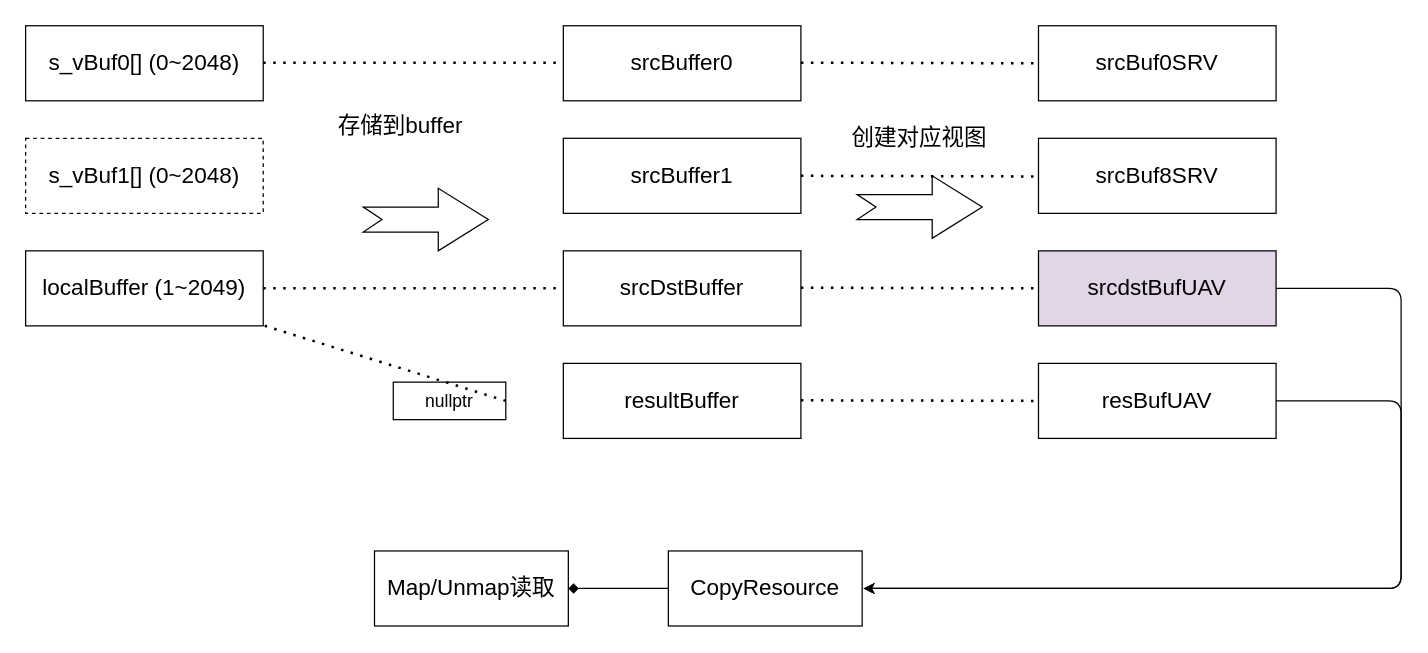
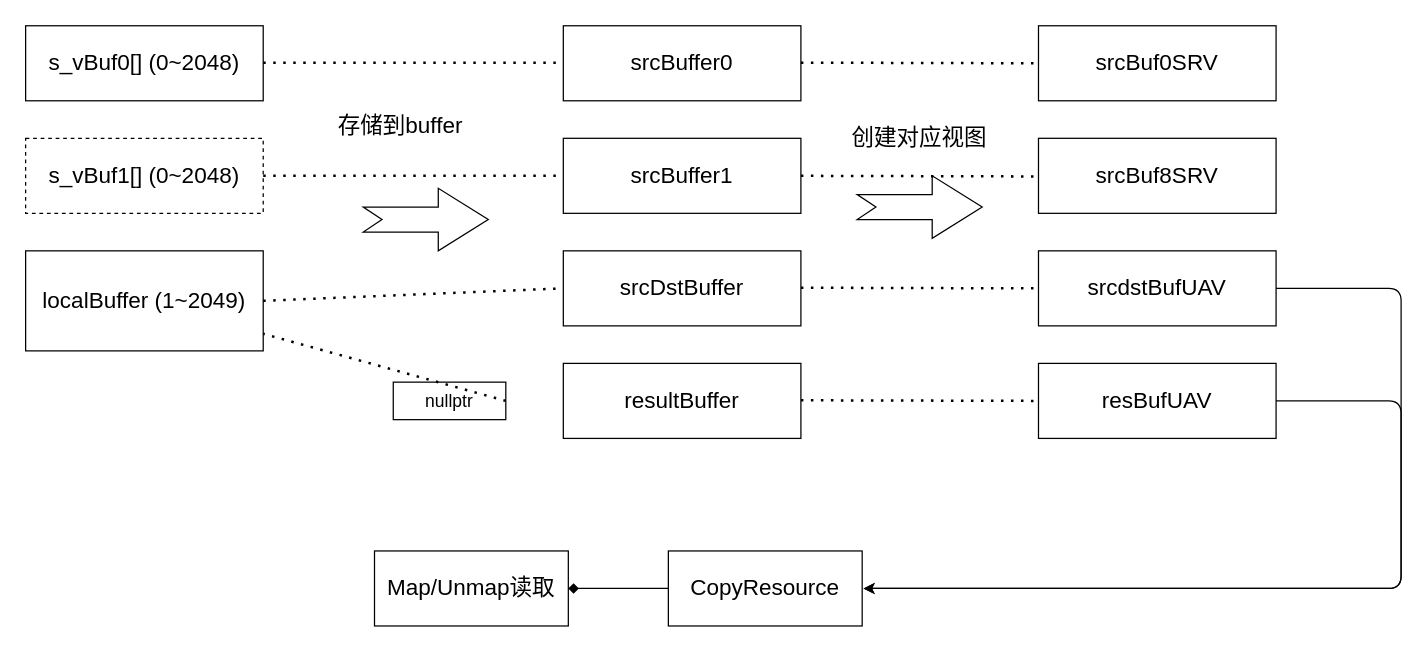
+ <mxCell id="11" value="" style="endArrow=none;dashed=1;html=1;dashPattern=1 3;strokeWidth=2;entryX=0;entryY=0.5;entryDx=0;entryDy=0;exitX=1;exitY=0.5;exitDx=0;exitDy=0;" edge="1" parent="1" source="4" target="9"><mxGeometry width="50" height="50" relative="1" as="geometry"><mxPoint x="220" y="240" as="sourcePoint" /><mxPoint x="460" y="240" as="targetPoint" /></mxGeometry></mxCell>
- <mxCell id="3" value="&lt;font style=&quot;font-size: 18px&quot;&gt;localBuffer&amp;nbsp;(1~2049)&lt;/font&gt;" style="rounded=0;whiteSpace=wrap;html=1;" vertex="1" parent="1"><mxGeometry x="20" y="200" width="190" height="60" as="geometry" /></mxCell>
+ <mxCell id="3" value="&lt;font style=&quot;font-size: 18px&quot;&gt;localBuffer&amp;nbsp;(1~2049)&lt;/font&gt;" style="rounded=0;whiteSpace=wrap;html=1;" vertex="1" parent="1"><mxGeometry x="20" y="200" width="190" height="80" as="geometry" /></mxCell>
- <mxCell id="19" value="&lt;font style=&quot;font-size: 18px&quot;&gt;srcdstBufUAV&lt;/font&gt;" style="rounded=0;whiteSpace=wrap;html=1;fillColor=#e1d5e7;" vertex="1" parent="1"><mxGeometry x="830" y="200" width="190" height="60" as="geometry" /></mxCell>
+ <mxCell id="19" value="&lt;font style=&quot;font-size: 18px&quot;&gt;srcdstBufUAV&lt;/font&gt;" style="rounded=0;whiteSpace=wrap;html=1;" vertex="1" parent="1"><mxGeometry x="830" y="200" width="190" height="60" as="geometry" /></mxCell>
